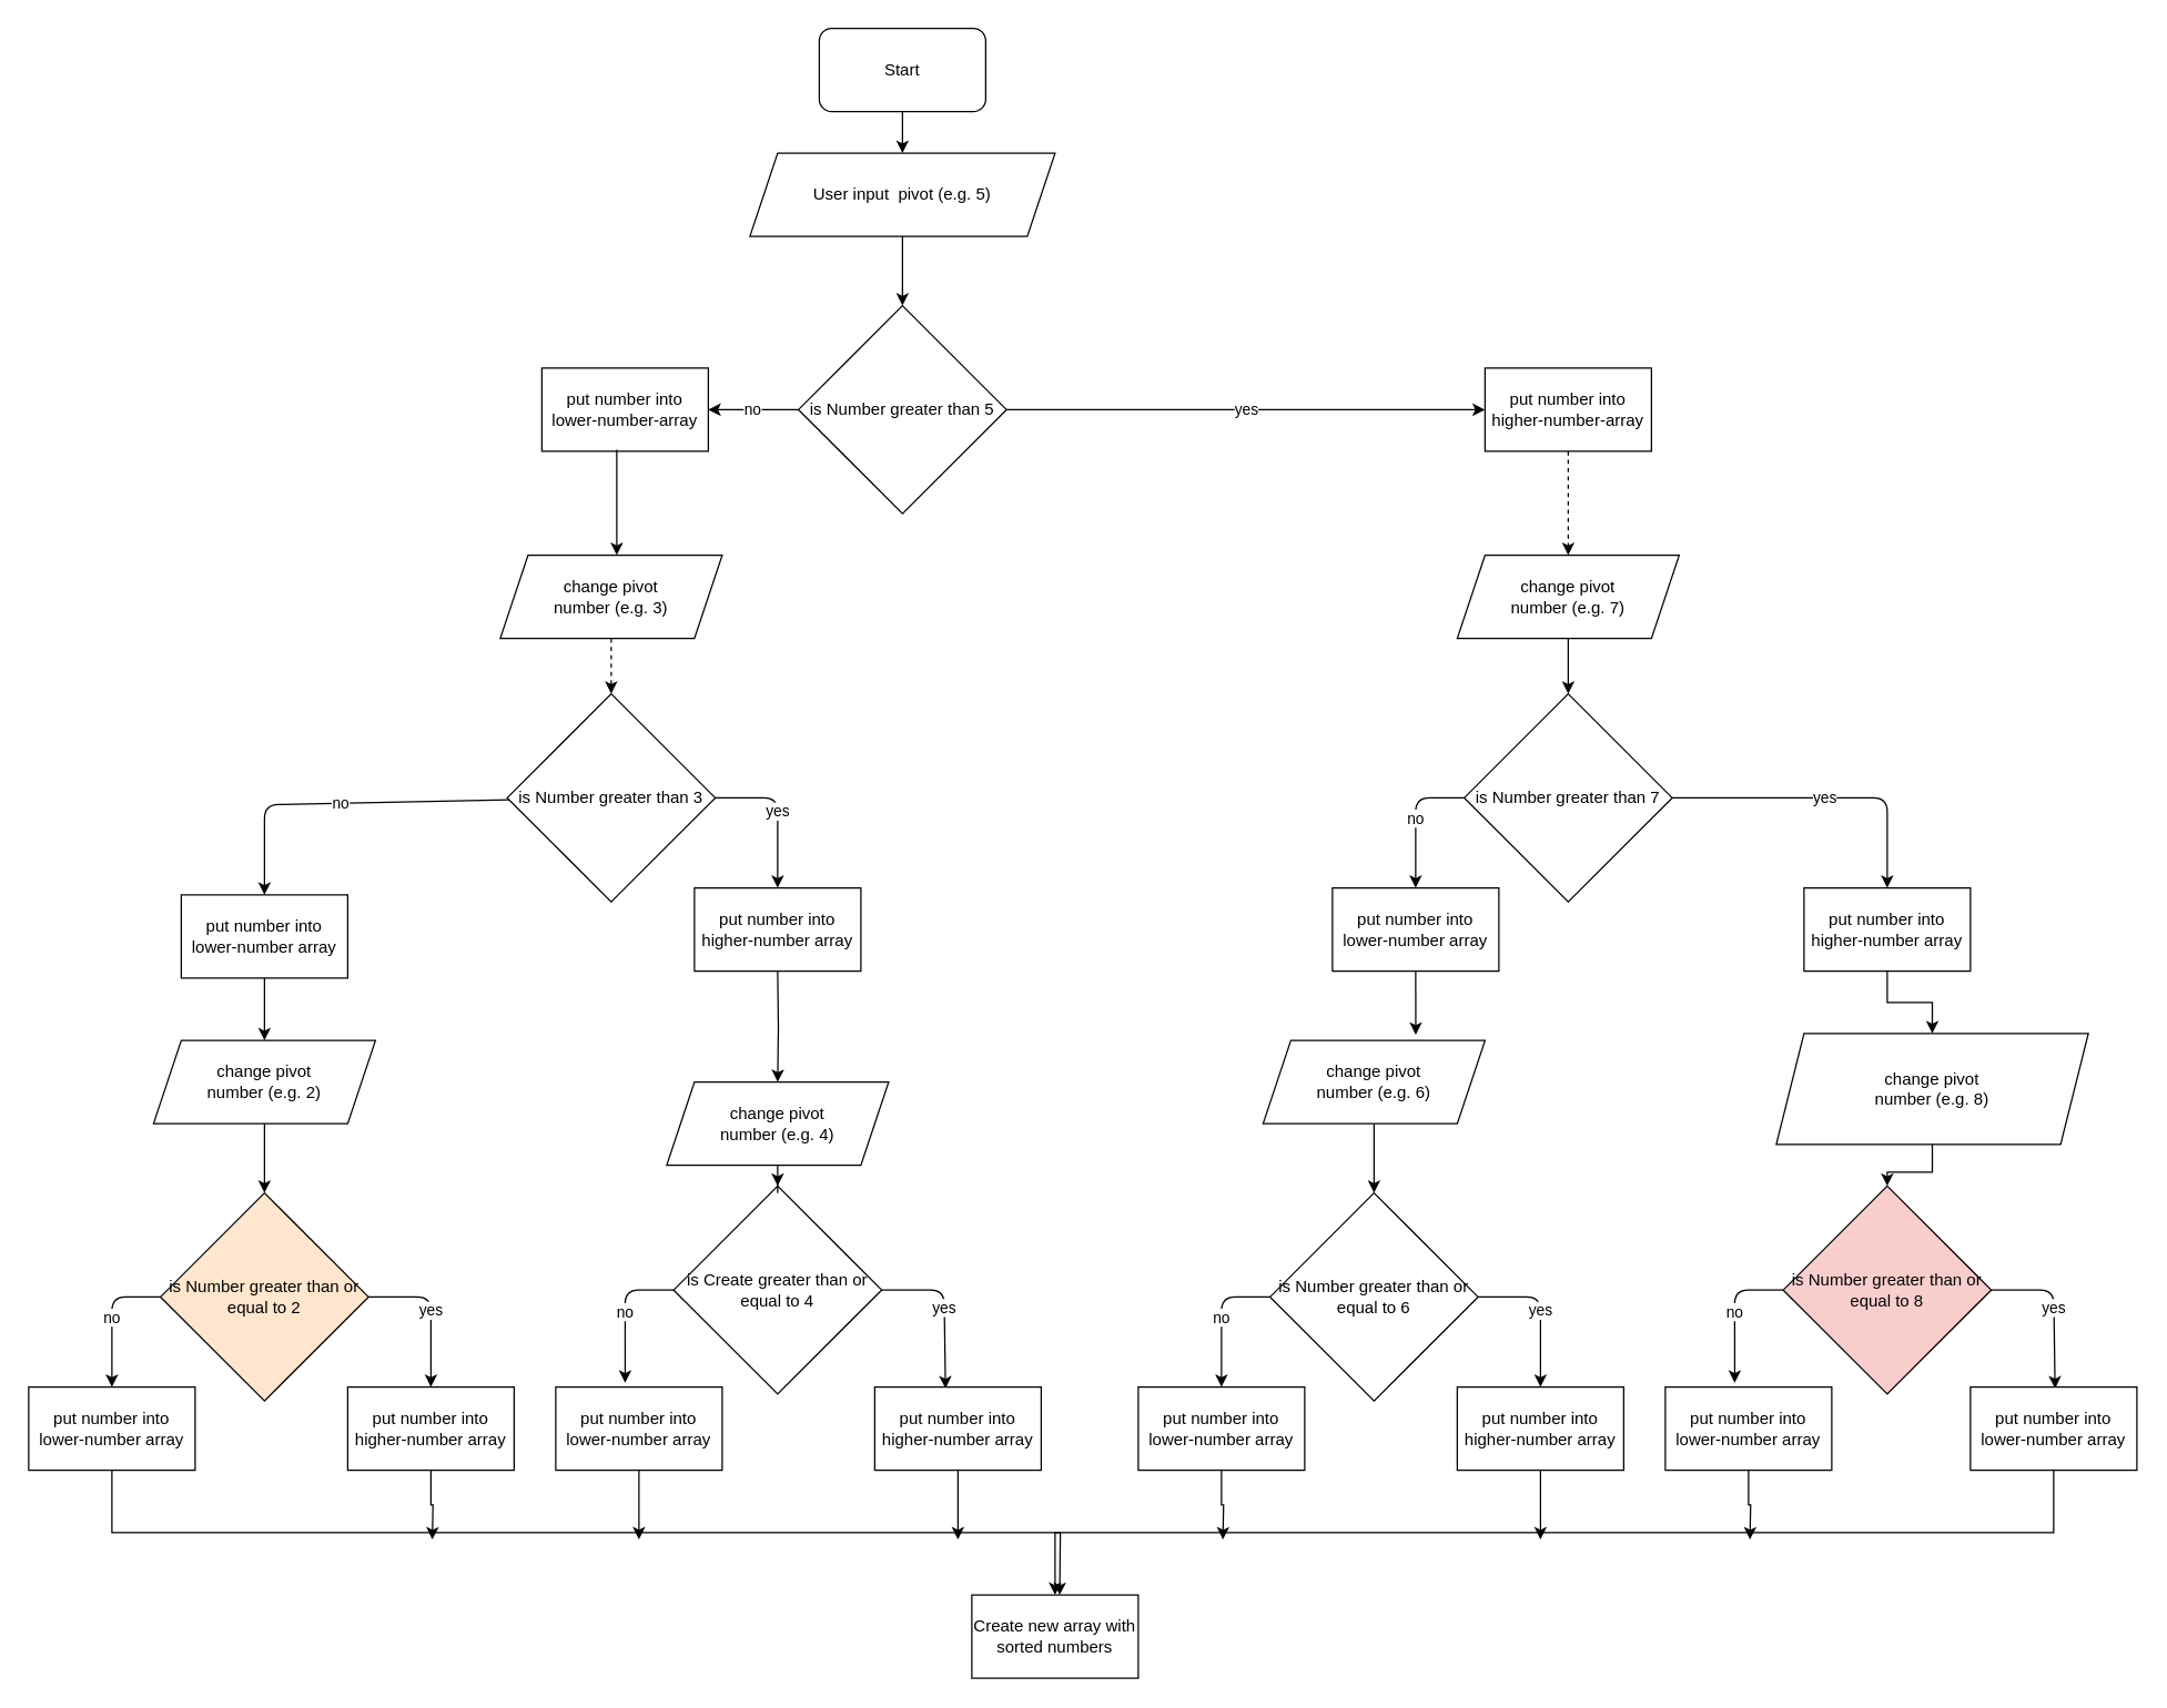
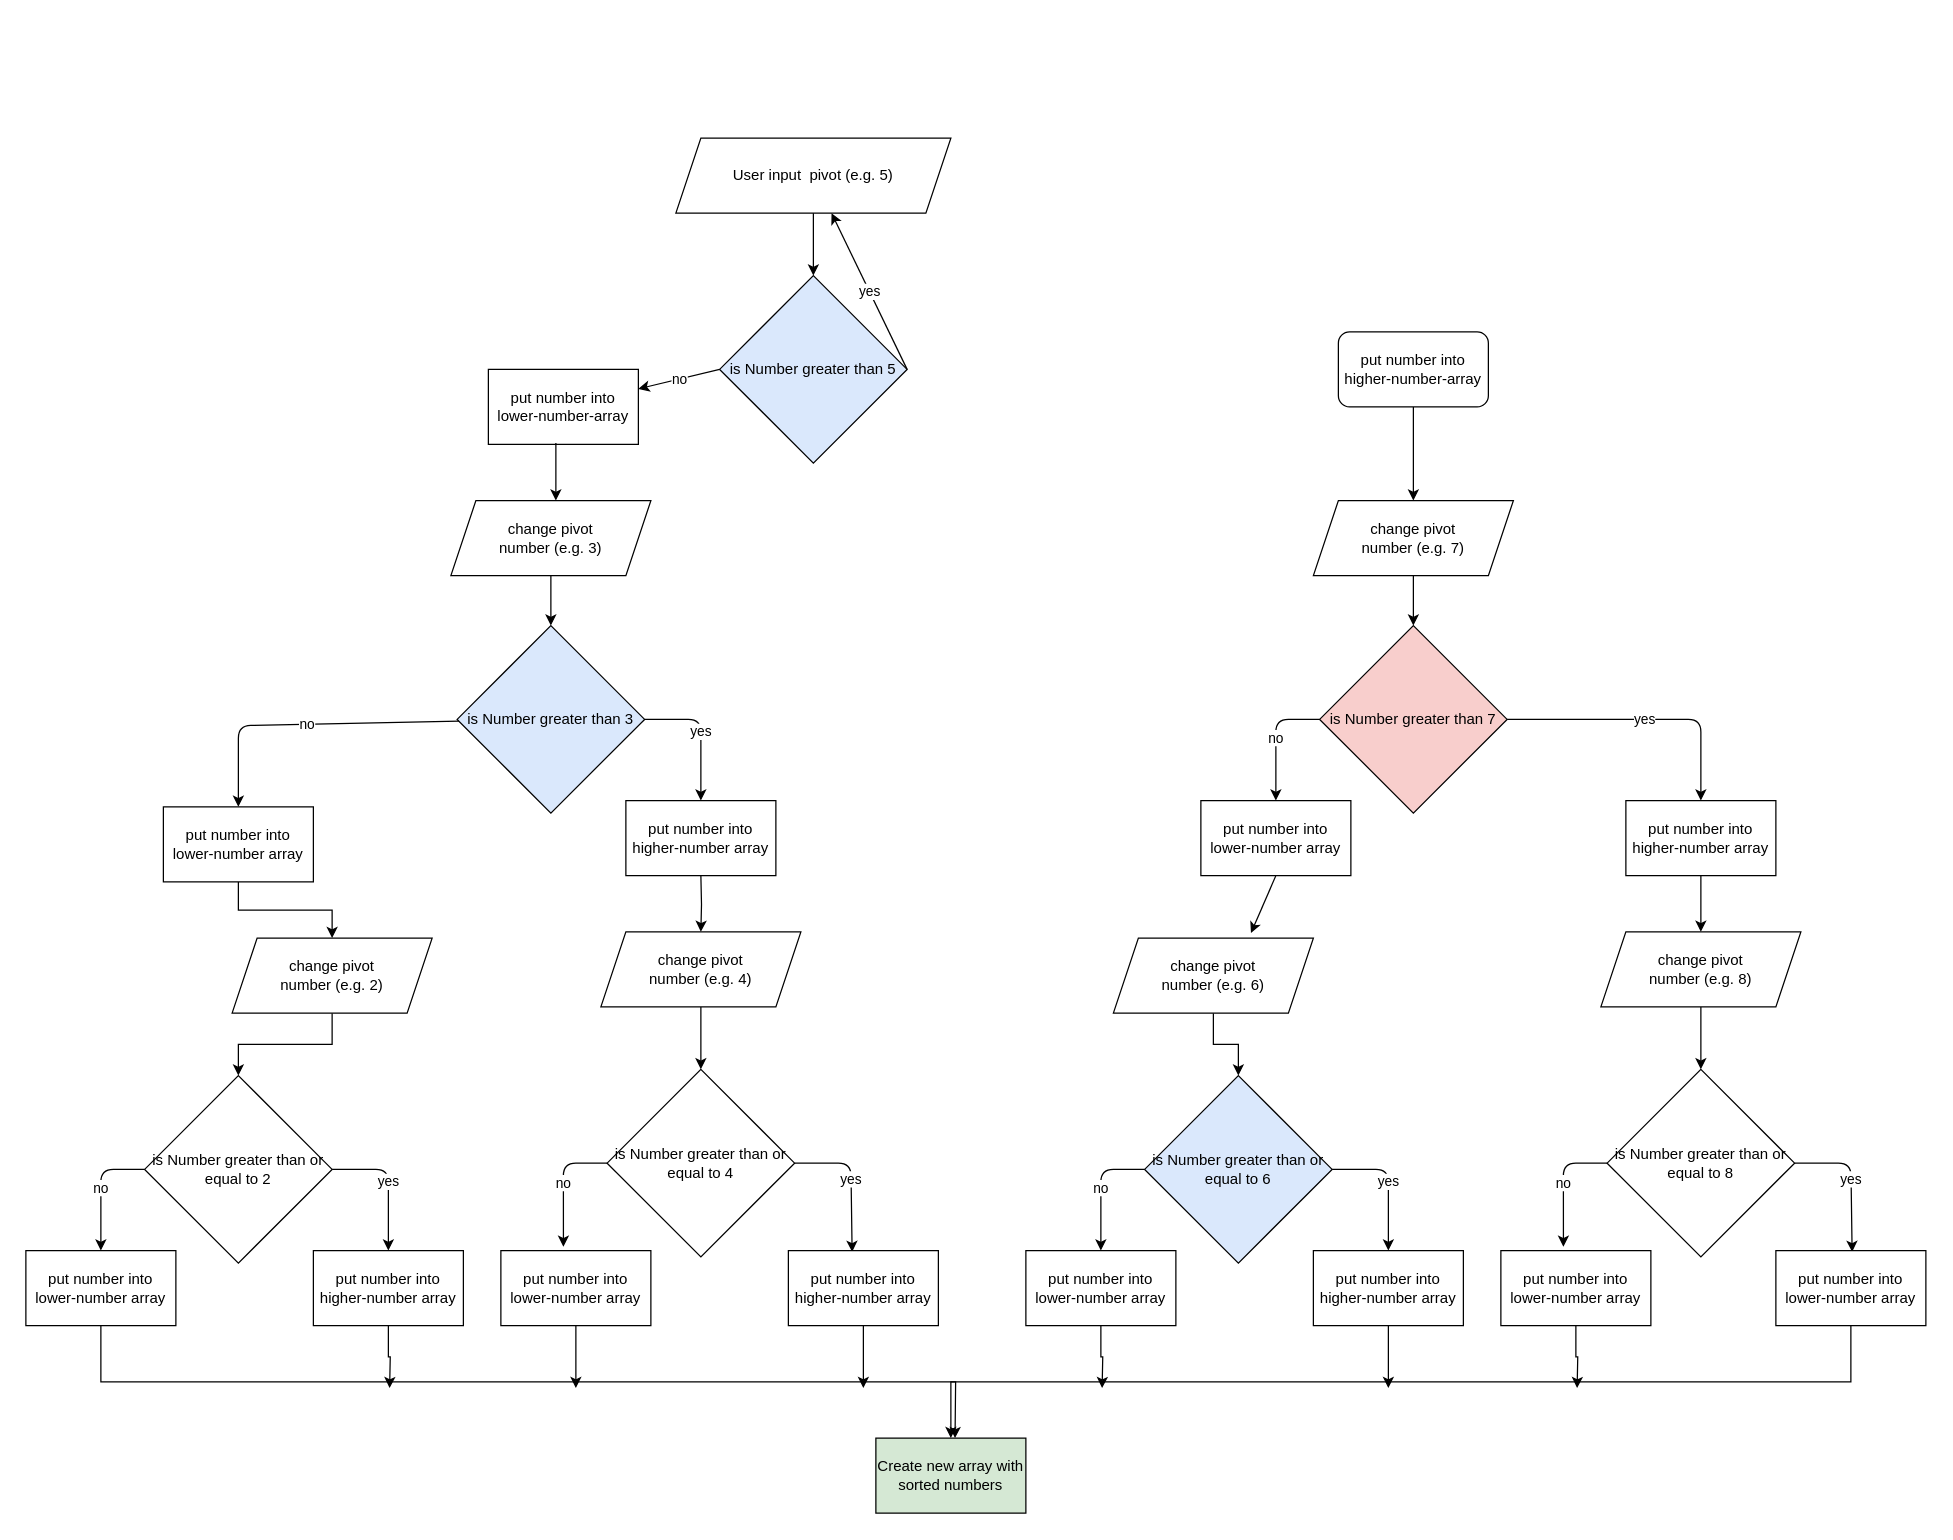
- <mxCell id="2" value="Start" style="rounded=1;whiteSpace=wrap;html=1;" vertex="1" parent="1"><mxGeometry x="590" width="120" height="60" as="geometry" y="20" /></mxCell>
- <mxCell id="3" value="" style="endArrow=classic;html=1;exitX=0.5;exitY=1;exitDx=0;exitDy=0;" edge="1" parent="1" source="2" target="4"><mxGeometry width="50" height="50" relative="1" as="geometry"><mxPoint x="650" y="360" as="sourcePoint" /><mxPoint x="650" y="140" as="targetPoint" /></mxGeometry></mxCell>
- <mxCell id="9" value="put number into lower-number-array" style="rounded=0;whiteSpace=wrap;html=1;" vertex="1" parent="1"><mxGeometry x="390" y="265" width="120" height="60" as="geometry" /></mxCell>
+ <mxCell id="9" value="put number into lower-number-array" style="rounded=0;whiteSpace=wrap;html=1;" vertex="1" parent="1"><mxGeometry x="390" y="295" width="120" height="60" as="geometry" /></mxCell>
- <mxCell id="6" value="is Number greater than 5" style="rhombus;whiteSpace=wrap;html=1;" vertex="1" parent="1"><mxGeometry x="575" y="220" width="150" height="150" as="geometry" /></mxCell>
+ <mxCell id="6" value="is Number greater than 5" style="rhombus;whiteSpace=wrap;html=1;fillColor=#dae8fc;" vertex="1" parent="1"><mxGeometry x="575" y="220" width="150" height="150" as="geometry" /></mxCell>
- <mxCell id="7" value="yes" style="endArrow=classic;html=1;exitX=1;exitY=0.5;exitDx=0;exitDy=0;entryX=0;entryY=0.5;entryDx=0;entryDy=0;" edge="1" parent="1" source="6" target="10"><mxGeometry width="50" height="50" relative="1" as="geometry"><mxPoint x="650" y="530" as="sourcePoint" /><mxPoint x="860" y="295" as="targetPoint" /></mxGeometry></mxCell>
+ <mxCell id="7" value="yes" style="endArrow=classic;html=1;exitX=1;exitY=0.5;exitDx=0;exitDy=0;" edge="1" parent="1" source="6" target="4"><mxGeometry width="50" height="50" relative="1" as="geometry"><mxPoint x="650" y="530" as="sourcePoint" /><mxPoint x="860" y="295" as="targetPoint" /></mxGeometry></mxCell>
- <mxCell id="10" value="&lt;span&gt;put number into higher-number-array&lt;/span&gt;" style="rounded=0;whiteSpace=wrap;html=1;" vertex="1" parent="1"><mxGeometry x="1070" y="265" width="120" height="60" as="geometry" /></mxCell>
+ <mxCell id="10" value="&lt;span&gt;put number into higher-number-array&lt;/span&gt;" style="whiteSpace=wrap;html=1;rounded=1;" vertex="1" parent="1"><mxGeometry x="1070" y="265" width="120" height="60" as="geometry" /></mxCell>
- <mxCell id="14" value="" style="endArrow=classic;html=1;exitX=0.5;exitY=1;exitDx=0;exitDy=0;entryX=0.5;entryY=0;entryDx=0;entryDy=0;dashed=1;" edge="1" parent="1" source="10" target="13"><mxGeometry width="50" height="50" relative="1" as="geometry"><mxPoint x="860" y="510" as="sourcePoint" /><mxPoint x="910" y="460" as="targetPoint" /></mxGeometry></mxCell>
+ <mxCell id="14" value="" style="endArrow=classic;html=1;exitX=0.5;exitY=1;exitDx=0;exitDy=0;entryX=0.5;entryY=0;entryDx=0;entryDy=0;" edge="1" parent="1" source="10" target="13"><mxGeometry width="50" height="50" relative="1" as="geometry"><mxPoint x="860" y="510" as="sourcePoint" /><mxPoint x="910" y="460" as="targetPoint" /></mxGeometry></mxCell>
- <mxCell id="16" value="" style="endArrow=classic;html=1;exitX=0.5;exitY=1;exitDx=0;exitDy=0;entryX=0.5;entryY=0;entryDx=0;entryDy=0;dashed=1;" edge="1" parent="1" source="12" target="15"><mxGeometry width="50" height="50" relative="1" as="geometry"><mxPoint x="650" y="610" as="sourcePoint" /><mxPoint x="700" y="560" as="targetPoint" /></mxGeometry></mxCell>
+ <mxCell id="16" value="" style="endArrow=classic;html=1;exitX=0.5;exitY=1;exitDx=0;exitDy=0;entryX=0.5;entryY=0;entryDx=0;entryDy=0;" edge="1" parent="1" source="12" target="15"><mxGeometry width="50" height="50" relative="1" as="geometry"><mxPoint x="650" y="610" as="sourcePoint" /><mxPoint x="700" y="560" as="targetPoint" /></mxGeometry></mxCell>
- <mxCell id="15" value="is Number greater than 3" style="rhombus;whiteSpace=wrap;html=1;" vertex="1" parent="1"><mxGeometry x="365" y="500" width="150" height="150" as="geometry" /></mxCell>
+ <mxCell id="15" value="is Number greater than 3" style="rhombus;whiteSpace=wrap;html=1;fillColor=#dae8fc;" vertex="1" parent="1"><mxGeometry x="365" y="500" width="150" height="150" as="geometry" /></mxCell>
- <mxCell id="22" value="is Number greater than 7" style="rhombus;whiteSpace=wrap;html=1;" vertex="1" parent="1"><mxGeometry x="1055" y="500" width="150" height="150" as="geometry" /></mxCell>
+ <mxCell id="22" value="is Number greater than 7" style="rhombus;whiteSpace=wrap;html=1;fillColor=#f8cecc;" vertex="1" parent="1"><mxGeometry x="1055" y="500" width="150" height="150" as="geometry" /></mxCell>
- <mxCell id="37" value="change pivot &lt;br&gt;number (e.g. 2)" style="shape=parallelogram;perimeter=parallelogramPerimeter;whiteSpace=wrap;html=1;fixedSize=1;" vertex="1" parent="1"><mxGeometry x="110" y="750" width="160" height="60" as="geometry" /></mxCell>
+ <mxCell id="37" value="change pivot &lt;br&gt;number (e.g. 2)" style="shape=parallelogram;perimeter=parallelogramPerimeter;whiteSpace=wrap;html=1;fixedSize=1;" vertex="1" parent="1"><mxGeometry x="185" y="750" width="160" height="60" as="geometry" /></mxCell>
- <mxCell id="56" value="change pivot &lt;br&gt;number (e.g. 6)" style="shape=parallelogram;perimeter=parallelogramPerimeter;whiteSpace=wrap;html=1;fixedSize=1;" vertex="1" parent="1"><mxGeometry x="910" y="750" width="160" height="60" as="geometry" /></mxCell>
+ <mxCell id="56" value="change pivot &lt;br&gt;number (e.g. 6)" style="shape=parallelogram;perimeter=parallelogramPerimeter;whiteSpace=wrap;html=1;fixedSize=1;" vertex="1" parent="1"><mxGeometry x="890" y="750" width="160" height="60" as="geometry" /></mxCell>
- <mxCell id="61" value="change pivot &lt;br&gt;number (e.g. 8)" style="shape=parallelogram;perimeter=parallelogramPerimeter;whiteSpace=wrap;html=1;fixedSize=1;" vertex="1" parent="1"><mxGeometry x="1280" y="745" width="225" height="80" as="geometry" /></mxCell>
+ <mxCell id="61" value="change pivot &lt;br&gt;number (e.g. 8)" style="shape=parallelogram;perimeter=parallelogramPerimeter;whiteSpace=wrap;html=1;fixedSize=1;" vertex="1" parent="1"><mxGeometry x="1280" y="745" width="160" height="60" as="geometry" /></mxCell>
- <mxCell id="43" value="change pivot &lt;br&gt;number (e.g. 4)" style="shape=parallelogram;perimeter=parallelogramPerimeter;whiteSpace=wrap;html=1;fixedSize=1;" vertex="1" parent="1"><mxGeometry x="480" y="780" width="160" height="60" as="geometry" /></mxCell>
+ <mxCell id="43" value="change pivot &lt;br&gt;number (e.g. 4)" style="shape=parallelogram;perimeter=parallelogramPerimeter;whiteSpace=wrap;html=1;fixedSize=1;" vertex="1" parent="1"><mxGeometry x="480" y="745" width="160" height="60" as="geometry" /></mxCell>
- <mxCell id="39" value="is Create greater than or equal to 4" style="rhombus;whiteSpace=wrap;html=1;" vertex="1" parent="1"><mxGeometry x="485" y="855" width="150" height="150" as="geometry" /></mxCell>
+ <mxCell id="39" value="is Number greater than or equal to 4" style="rhombus;whiteSpace=wrap;html=1;" vertex="1" parent="1"><mxGeometry x="485" y="855" width="150" height="150" as="geometry" /></mxCell>
- <mxCell id="57" value="is Number greater than or equal to 8" style="rhombus;whiteSpace=wrap;html=1;fillColor=#f8cecc;" vertex="1" parent="1"><mxGeometry x="1285" y="855" width="150" height="150" as="geometry" /></mxCell>
+ <mxCell id="57" value="is Number greater than or equal to 8" style="rhombus;whiteSpace=wrap;html=1;" vertex="1" parent="1"><mxGeometry x="1285" y="855" width="150" height="150" as="geometry" /></mxCell>
- <mxCell id="29" value="is Number greater than or equal to 2" style="rhombus;whiteSpace=wrap;html=1;fillColor=#ffe6cc;" vertex="1" parent="1"><mxGeometry x="115" y="860" width="150" height="150" as="geometry" /></mxCell>
+ <mxCell id="29" value="is Number greater than or equal to 2" style="rhombus;whiteSpace=wrap;html=1;" vertex="1" parent="1"><mxGeometry x="115" y="860" width="150" height="150" as="geometry" /></mxCell>
- <mxCell id="48" value="is Number greater than or equal to 6" style="rhombus;whiteSpace=wrap;html=1;" vertex="1" parent="1"><mxGeometry x="915" y="860" width="150" height="150" as="geometry" /></mxCell>
+ <mxCell id="48" value="is Number greater than or equal to 6" style="rhombus;whiteSpace=wrap;html=1;fillColor=#dae8fc;" vertex="1" parent="1"><mxGeometry x="915" y="860" width="150" height="150" as="geometry" /></mxCell>
- <mxCell id="67" value="Create new array with sorted numbers" style="rounded=0;whiteSpace=wrap;html=1;" vertex="1" parent="1"><mxGeometry x="700" y="1150" width="120" height="60" as="geometry" /></mxCell>
+ <mxCell id="67" value="Create new array with sorted numbers" style="rounded=0;whiteSpace=wrap;html=1;fillColor=#d5e8d4;" vertex="1" parent="1"><mxGeometry x="700" y="1150" width="120" height="60" as="geometry" /></mxCell>
